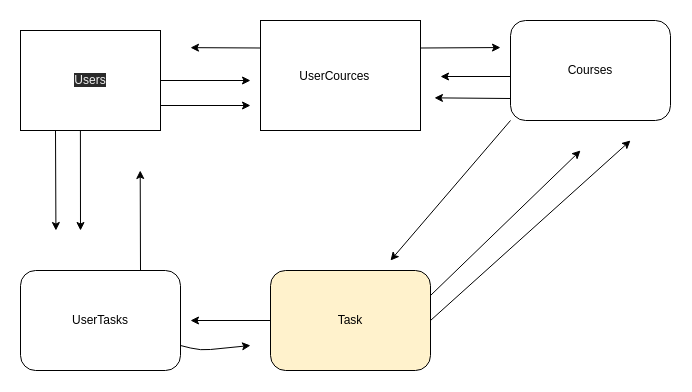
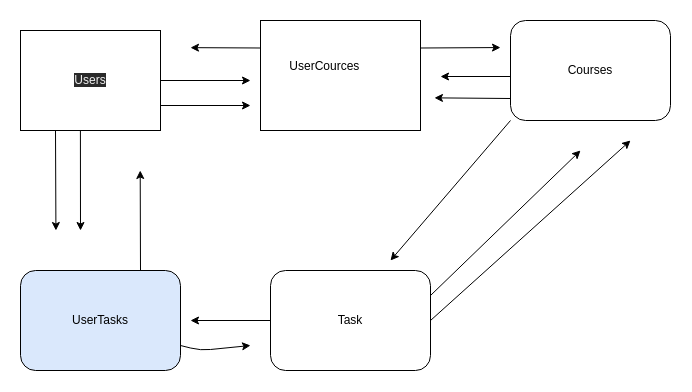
- <mxCell id="6" value=" UserCources" style="text;strokeColor=none;fillColor=none;align=left;verticalAlign=middle;spacingLeft=4;spacingRight=4;overflow=hidden;points=[[0,0.5],[1,0.5]];portConstraint=eastwest;rotatable=0;" vertex="1" parent="1"><mxGeometry x="290" y="45" width="120" height="60" as="geometry" /></mxCell>
+ <mxCell id="6" value=" UserCources" style="text;strokeColor=none;fillColor=none;align=left;verticalAlign=middle;spacingLeft=4;spacingRight=4;overflow=hidden;points=[[0,0.5],[1,0.5]];portConstraint=eastwest;rotatable=0;" vertex="1" parent="1"><mxGeometry x="280" y="35" width="120" height="60" as="geometry" /></mxCell>
- <mxCell id="22" value="UserTasks" style="rounded=1;whiteSpace=wrap;html=1;" vertex="1" parent="1"><mxGeometry x="20" y="270" width="160" height="100" as="geometry" /></mxCell>
+ <mxCell id="22" value="UserTasks" style="rounded=1;whiteSpace=wrap;html=1;fillColor=#dae8fc;" vertex="1" parent="1"><mxGeometry x="20" y="270" width="160" height="100" as="geometry" /></mxCell>
- <mxCell id="14" value="Task" style="rounded=1;whiteSpace=wrap;html=1;fillColor=#fff2cc;" vertex="1" parent="1"><mxGeometry x="270" y="270" width="160" height="100" as="geometry" /></mxCell>
+ <mxCell id="14" value="Task" style="rounded=1;whiteSpace=wrap;html=1;" vertex="1" parent="1"><mxGeometry x="270" y="270" width="160" height="100" as="geometry" /></mxCell>
